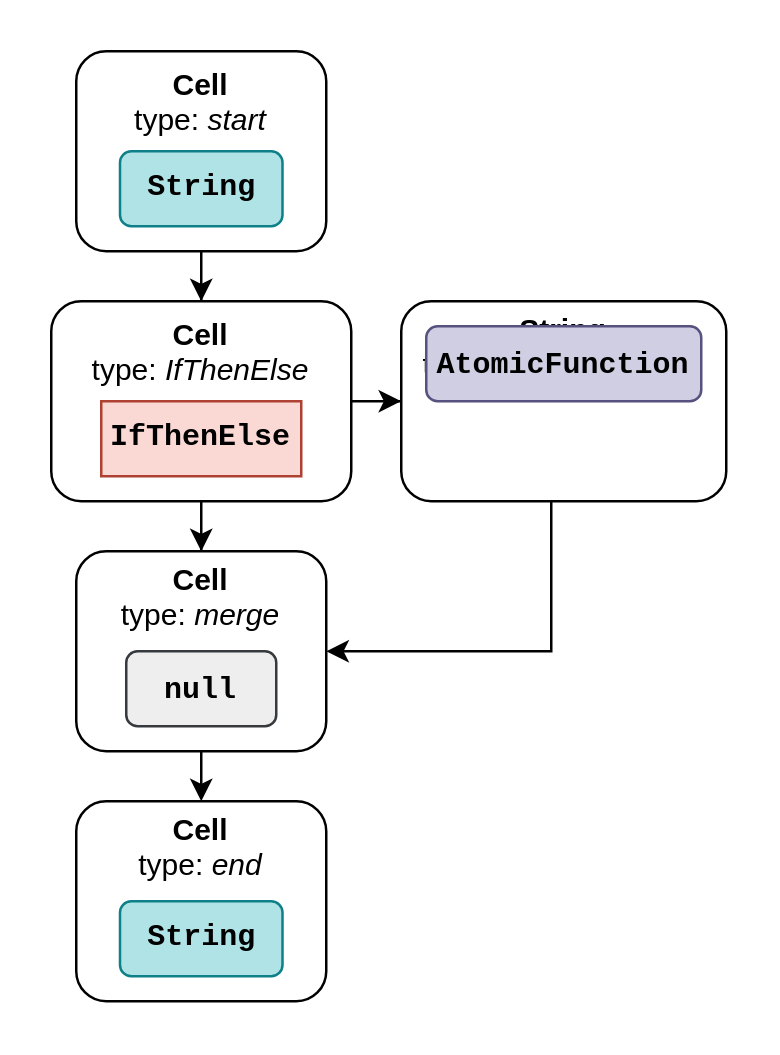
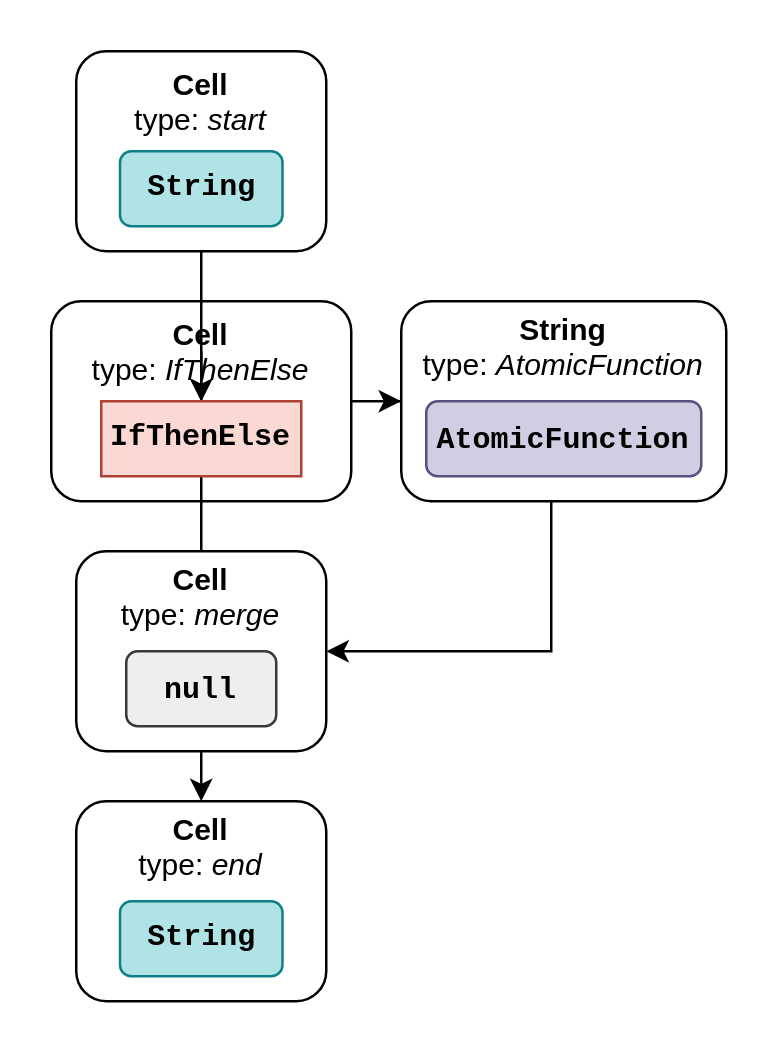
- <mxCell id="4" value="" style="edgeStyle=orthogonalEdgeStyle;rounded=0;orthogonalLoop=1;jettySize=auto;html=1;" edge="1" parent="1" source="3" target="2"><mxGeometry relative="1" as="geometry" /></mxCell>
+ <mxCell id="4" value="" style="edgeStyle=orthogonalEdgeStyle;rounded=0;orthogonalLoop=1;jettySize=auto;html=1;" edge="1" parent="1" source="3" target="10"><mxGeometry relative="1" as="geometry" /></mxCell>
- <mxCell id="11" value="&lt;b&gt;&lt;font face=&quot;Courier New&quot;&gt;AtomicFunction&lt;/font&gt;&lt;/b&gt;" style="rounded=1;whiteSpace=wrap;html=1;fillColor=#d0cee2;strokeColor=#56517e;" vertex="1" parent="1"><mxGeometry x="170" y="130" width="110" height="30" as="geometry" /></mxCell>
+ <mxCell id="11" value="&lt;b&gt;&lt;font face=&quot;Courier New&quot;&gt;AtomicFunction&lt;/font&gt;&lt;/b&gt;" style="rounded=1;whiteSpace=wrap;html=1;fillColor=#d0cee2;strokeColor=#56517e;" vertex="1" parent="1"><mxGeometry x="170" y="160" width="110" height="30" as="geometry" /></mxCell>
- <mxCell id="6" style="edgeStyle=orthogonalEdgeStyle;rounded=0;orthogonalLoop=1;jettySize=auto;html=1;exitX=0.5;exitY=1;exitDx=0;exitDy=0;" edge="1" parent="1" source="2" target="13"><mxGeometry relative="1" as="geometry"><mxPoint x="80" y="223" as="targetPoint" /></mxGeometry></mxCell>
+ <mxCell id="6" style="edgeStyle=orthogonalEdgeStyle;rounded=0;orthogonalLoop=1;jettySize=auto;html=1;exitX=0.5;exitY=1;exitDx=0;exitDy=0;" edge="1" parent="1" source="2" target="10"><mxGeometry relative="1" as="geometry"><mxPoint x="80" y="223" as="targetPoint" /></mxGeometry></mxCell>
